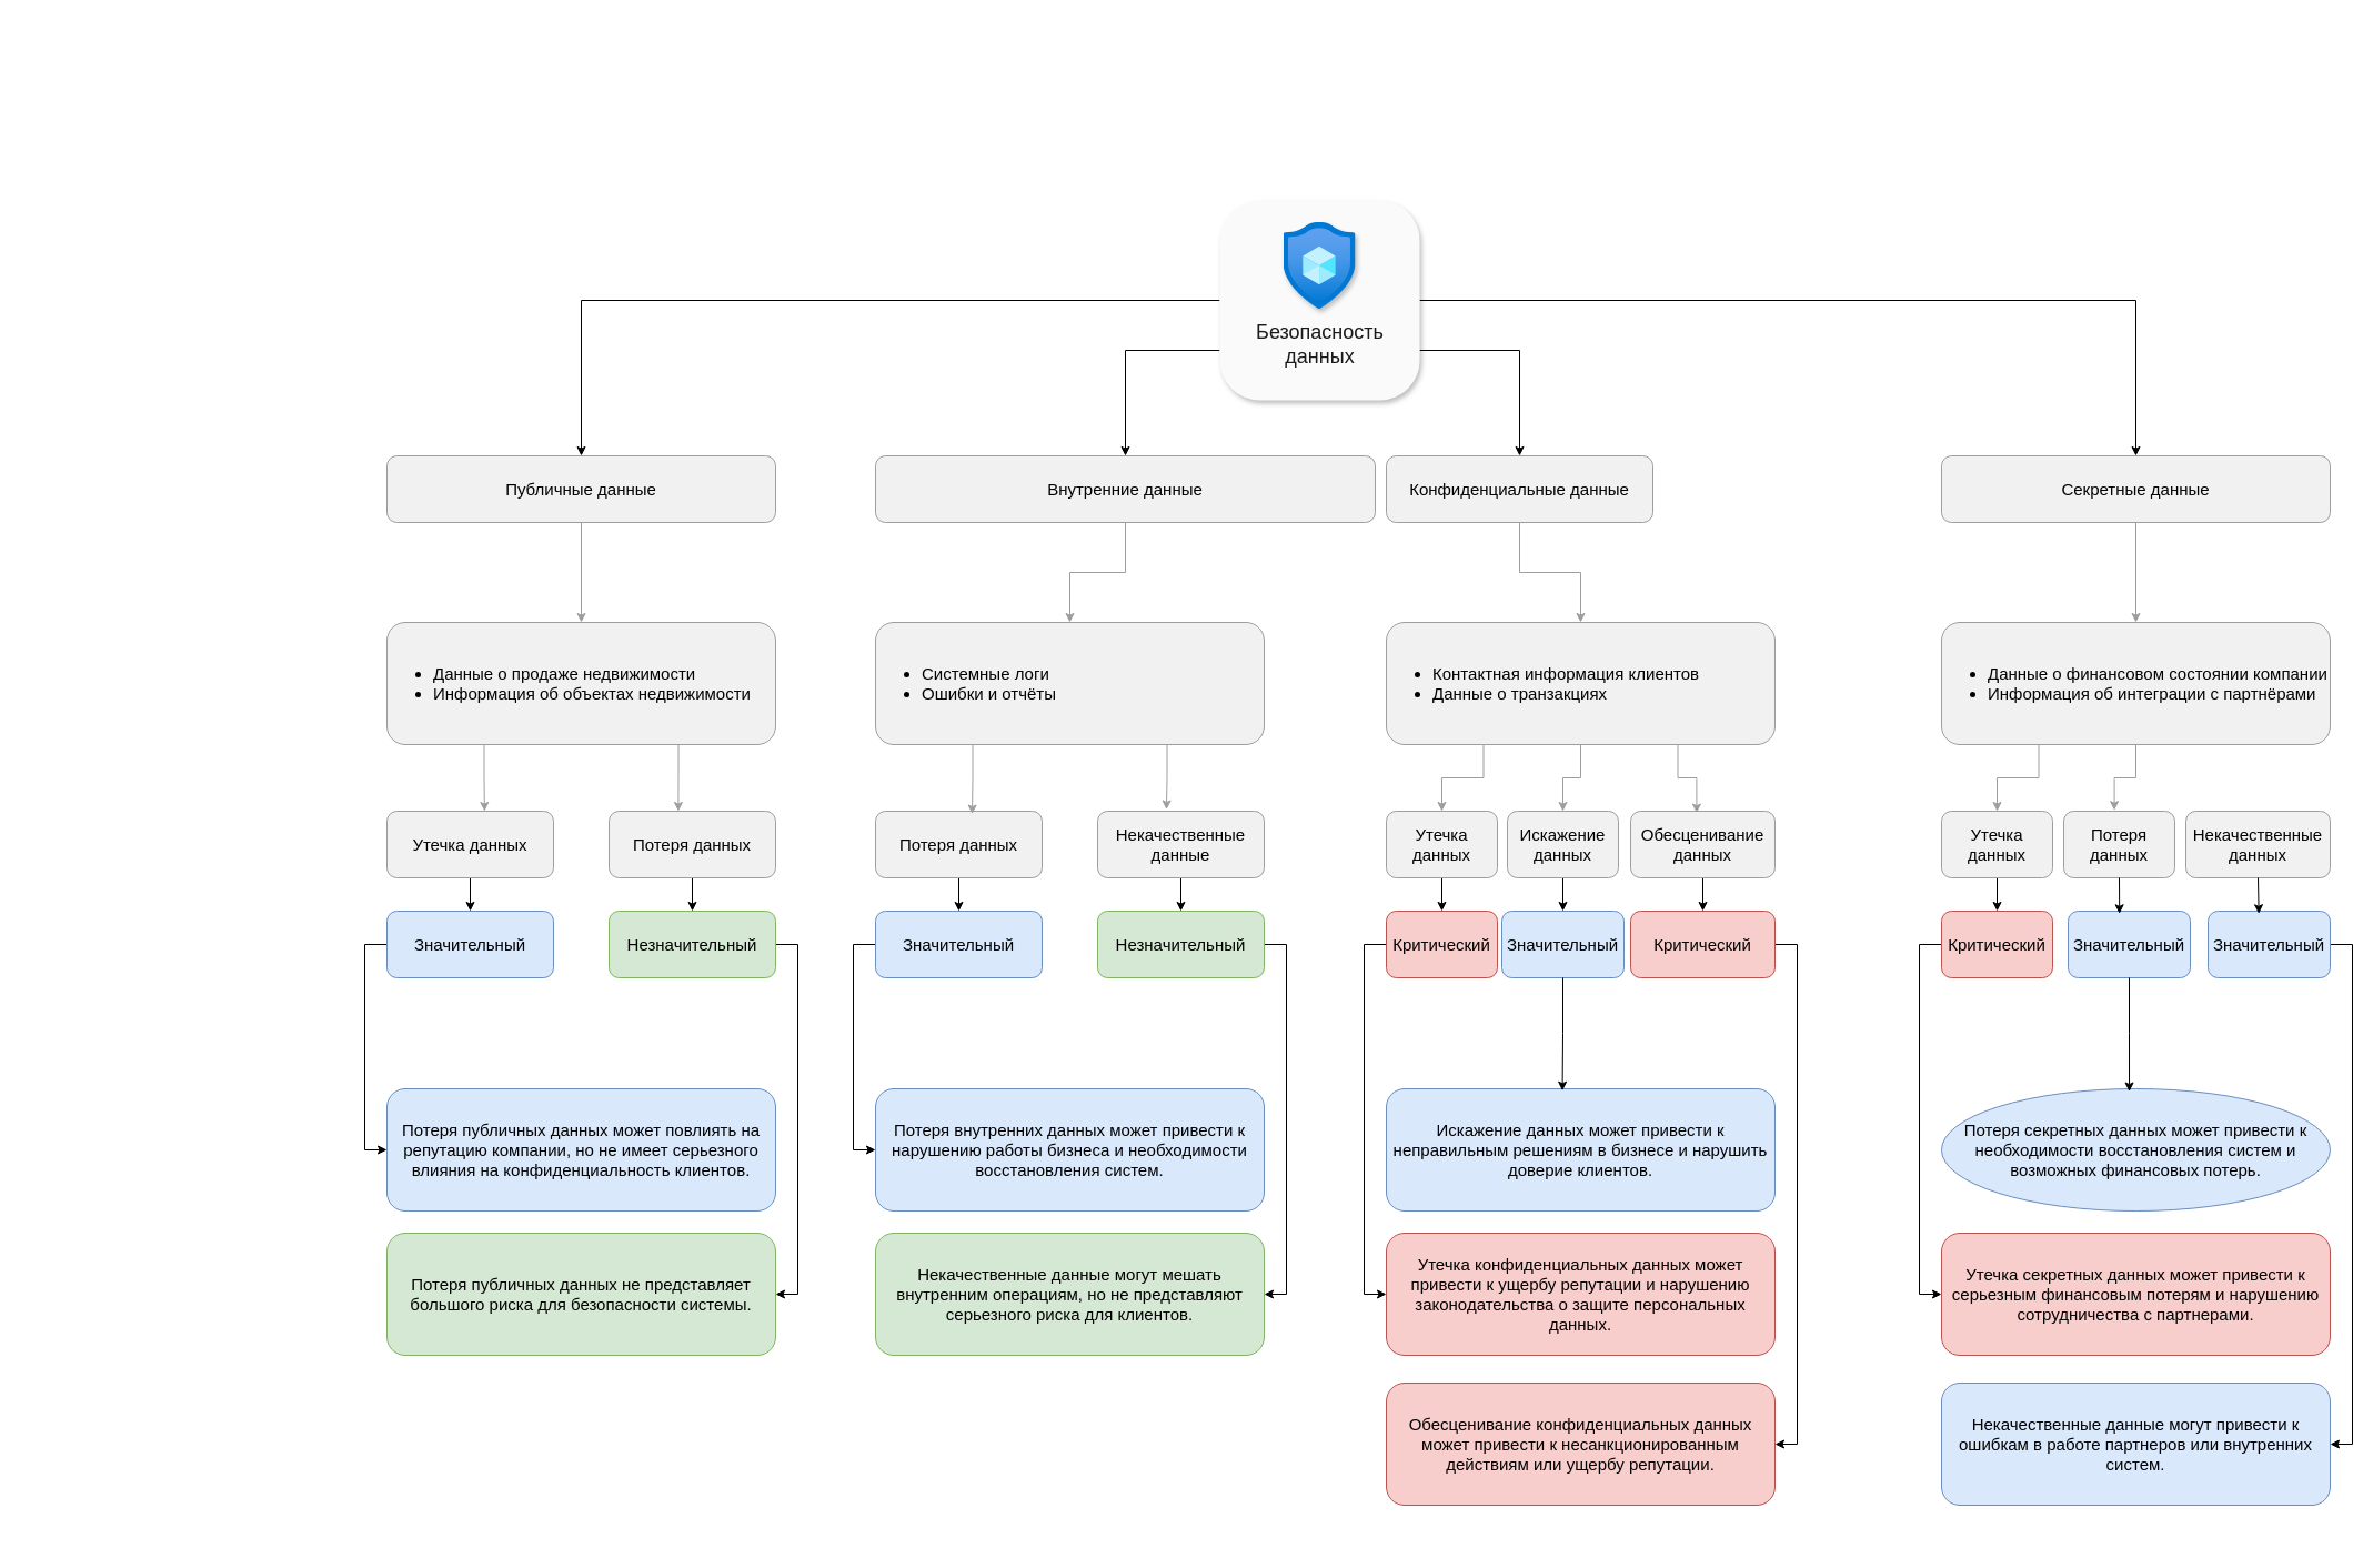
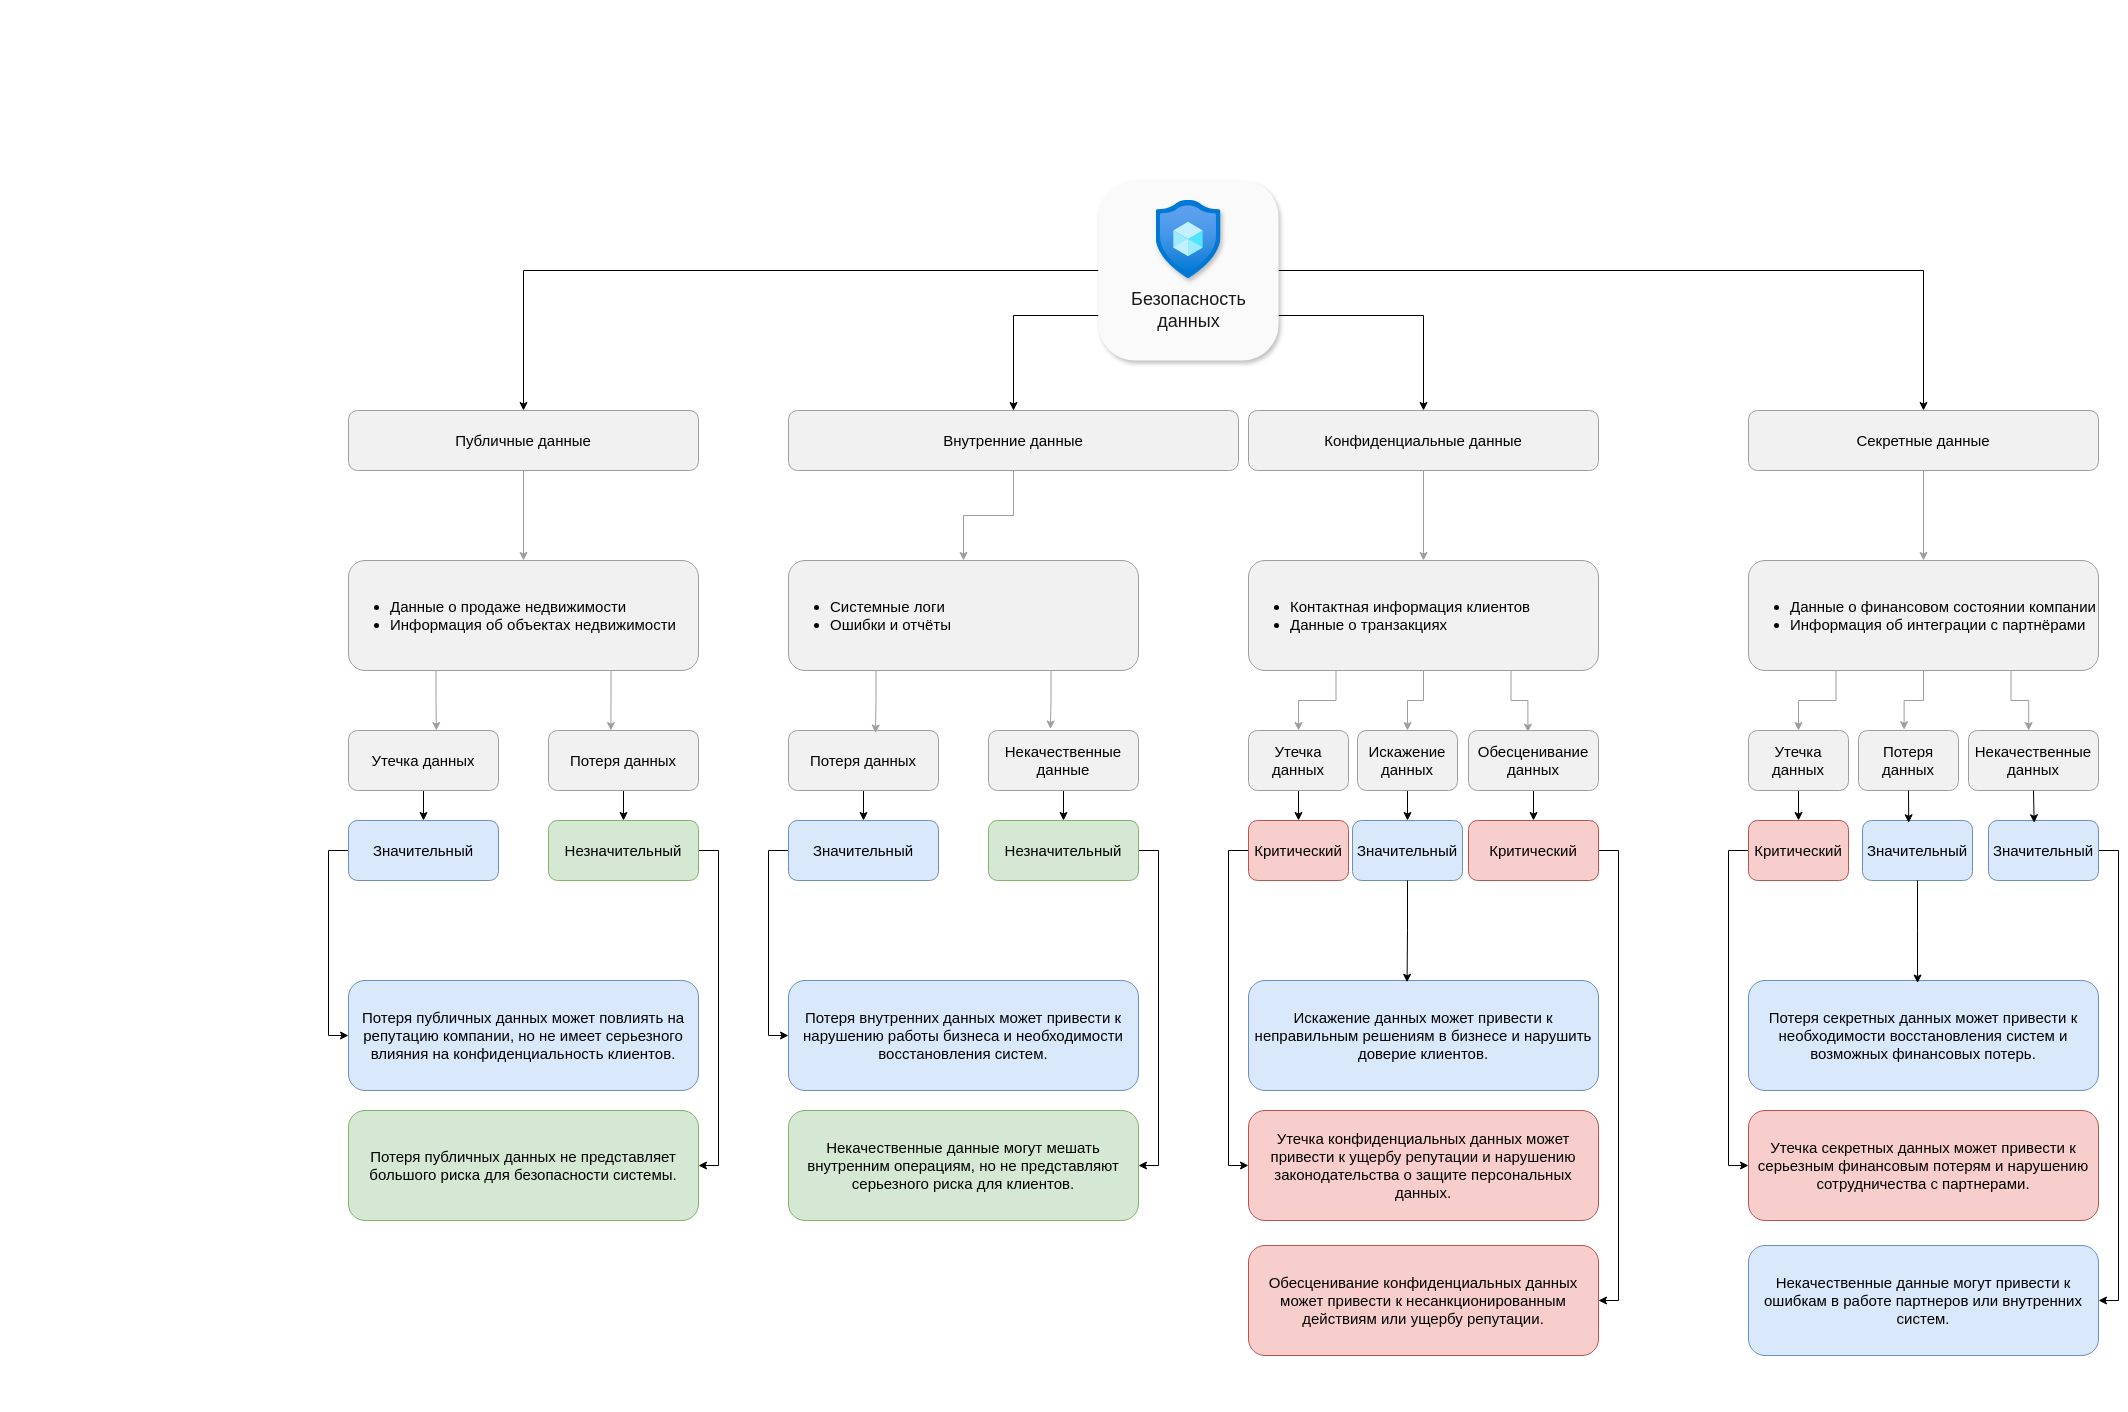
- <mxCell id="12" value="Конфиденциальные данные" style="rounded=1;whiteSpace=wrap;html=1;strokeColor=#9e9e9e;fillColor=#f1f1f1;fontColor=#000000;fontSize=15;" parent="1" vertex="1"><mxGeometry x="1248" y="410" width="240" height="60" as="geometry" /></mxCell>
+ <mxCell id="12" value="Конфиденциальные данные" style="rounded=1;whiteSpace=wrap;html=1;strokeColor=#9e9e9e;fillColor=#f1f1f1;fontColor=#000000;fontSize=15;" parent="1" vertex="1"><mxGeometry x="1248" y="410" width="350" height="60" as="geometry" /></mxCell>
+ <mxCell id="69" style="edgeStyle=orthogonalEdgeStyle;rounded=0;orthogonalLoop=1;jettySize=auto;html=1;exitX=0.75;exitY=1;exitDx=0;exitDy=0;entryX=0.463;entryY=0;entryDx=0;entryDy=0;entryPerimeter=0;strokeColor=#9e9e9e;" parent="1" source="22" target="44" edge="1"><mxGeometry relative="1" as="geometry" /></mxCell>
- <mxCell id="79" value="&lt;div&gt;Потеря секретных данных может привести к необходимости восстановления систем и возможных финансовых потерь.&lt;br&gt;&lt;/div&gt;" style="ellipse;whiteSpace=wrap;html=1;strokeColor=#6c8ebf;fillColor=#dae8fc;fontSize=15;align=center;" parent="1" vertex="1"><mxGeometry x="1748" y="980" width="350" height="110" as="geometry" /></mxCell>
+ <mxCell id="79" value="&lt;div&gt;Потеря секретных данных может привести к необходимости восстановления систем и возможных финансовых потерь.&lt;br&gt;&lt;/div&gt;" style="rounded=1;whiteSpace=wrap;html=1;strokeColor=#6c8ebf;fillColor=#dae8fc;fontSize=15;align=center;" parent="1" vertex="1"><mxGeometry x="1748" y="980" width="350" height="110" as="geometry" /></mxCell>
